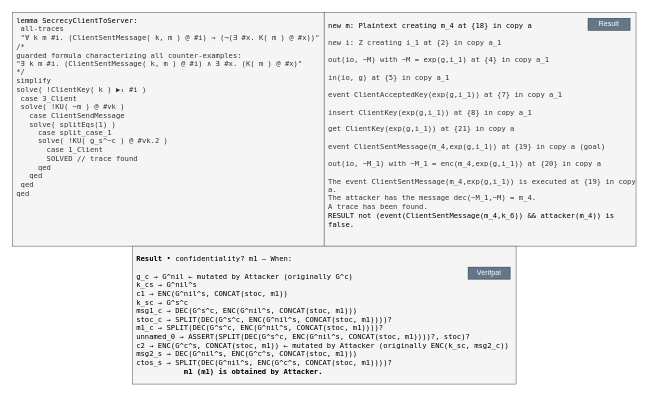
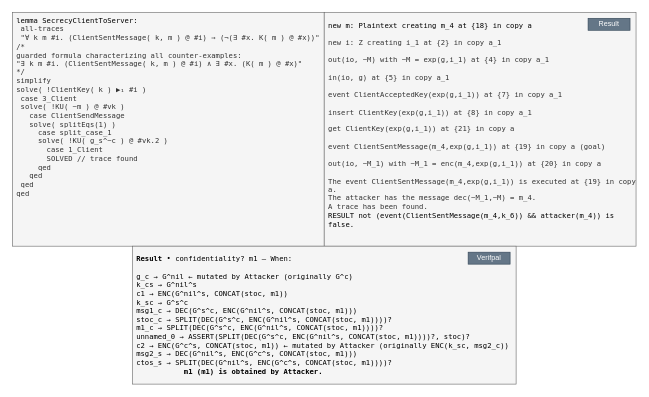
- <mxCell id="9" value="Verifpal" style="text;html=1;strokeColor=#314354;fillColor=#647687;align=center;verticalAlign=middle;whiteSpace=wrap;rounded=0;fontColor=#ffffff;" vertex="1" parent="7"><mxGeometry x="560" y="35" width="70" height="20" as="geometry" /></mxCell>
+ <mxCell id="9" value="Verifpal" style="text;html=1;strokeColor=#314354;fillColor=#647687;align=center;verticalAlign=middle;whiteSpace=wrap;rounded=0;fontColor=#ffffff;" vertex="1" parent="7"><mxGeometry x="560" y="10" width="70" height="20" as="geometry" /></mxCell>
